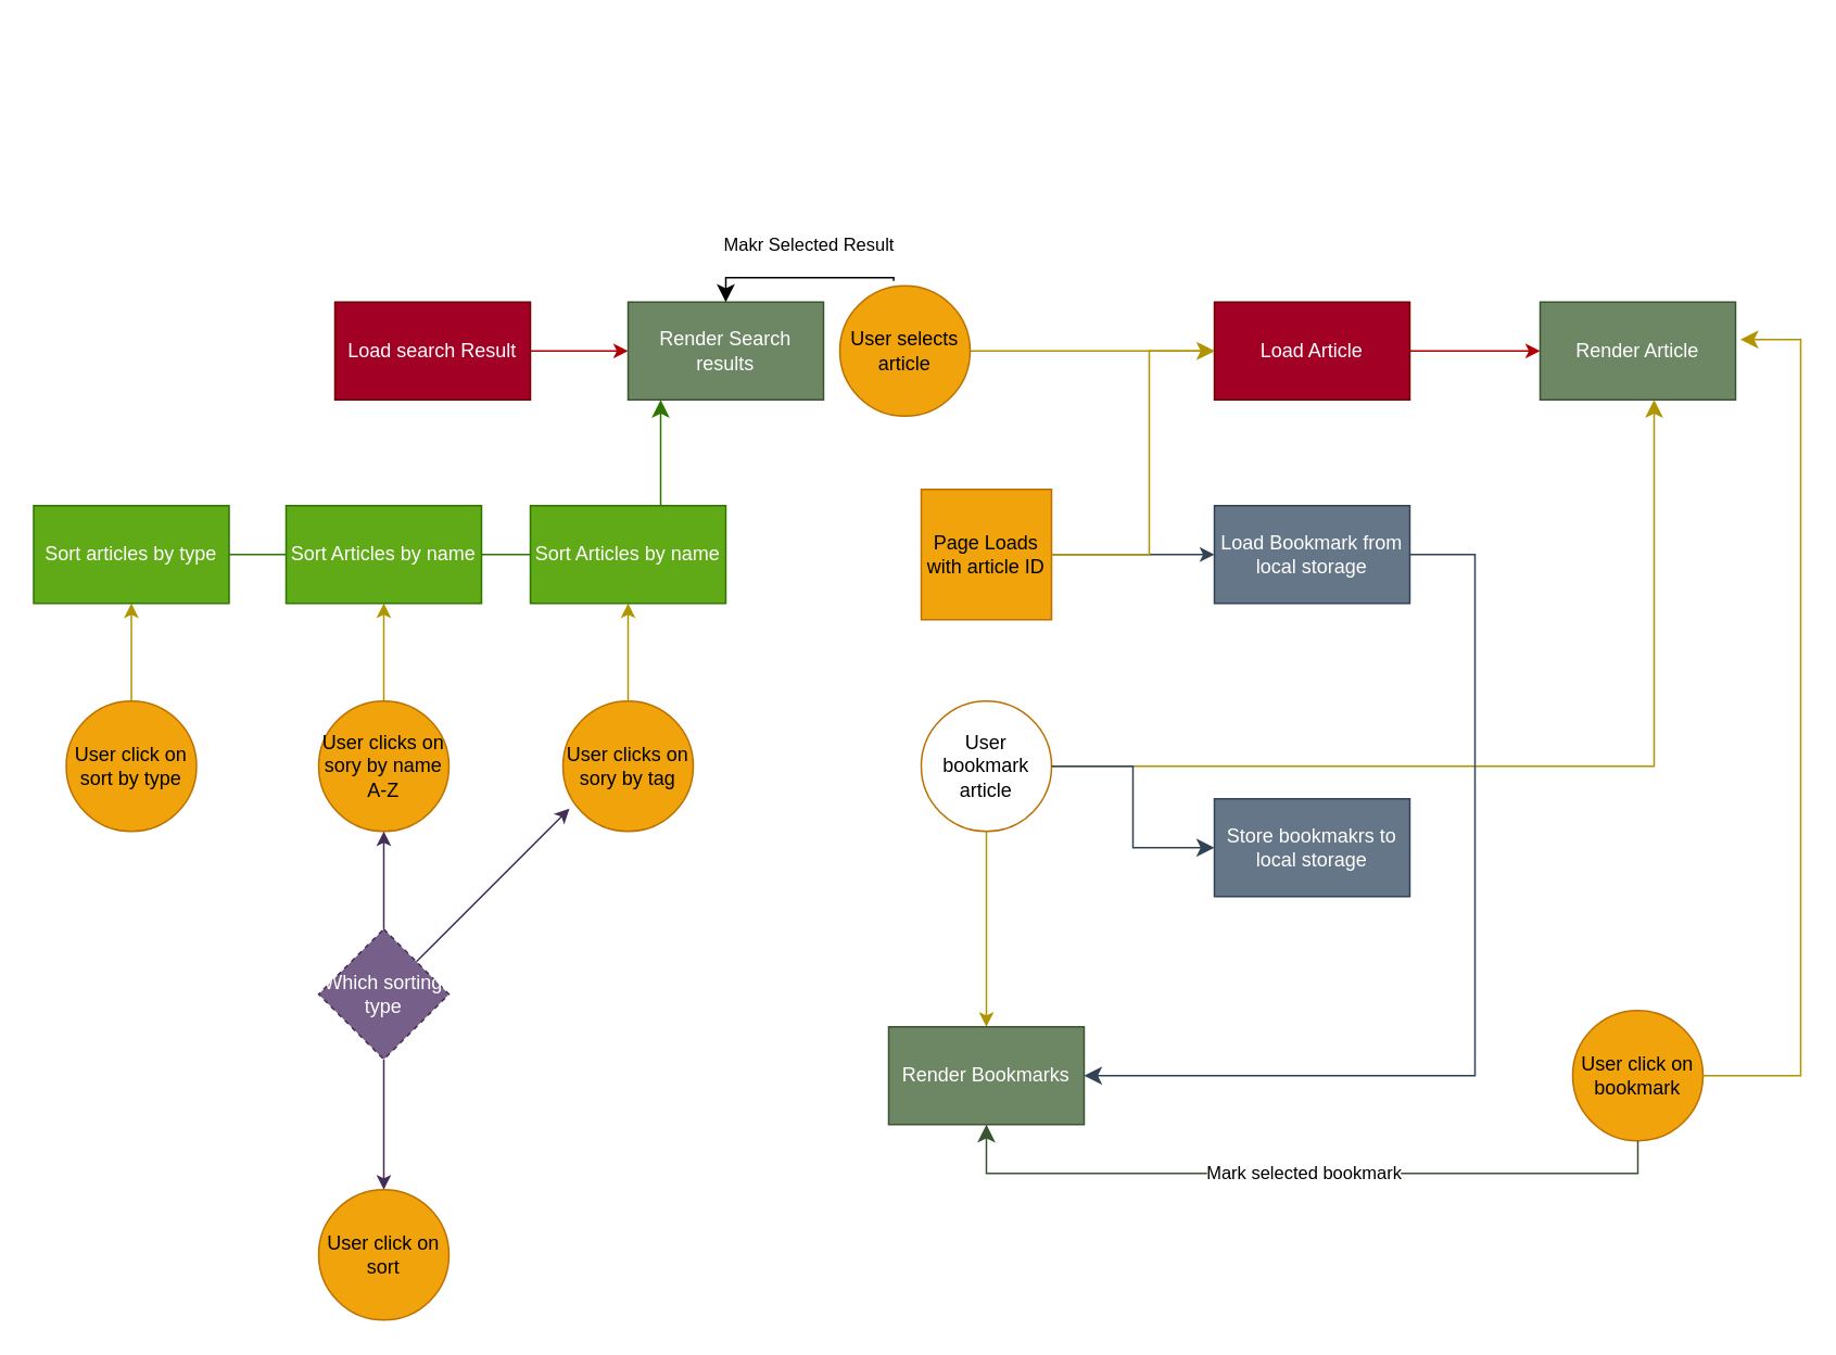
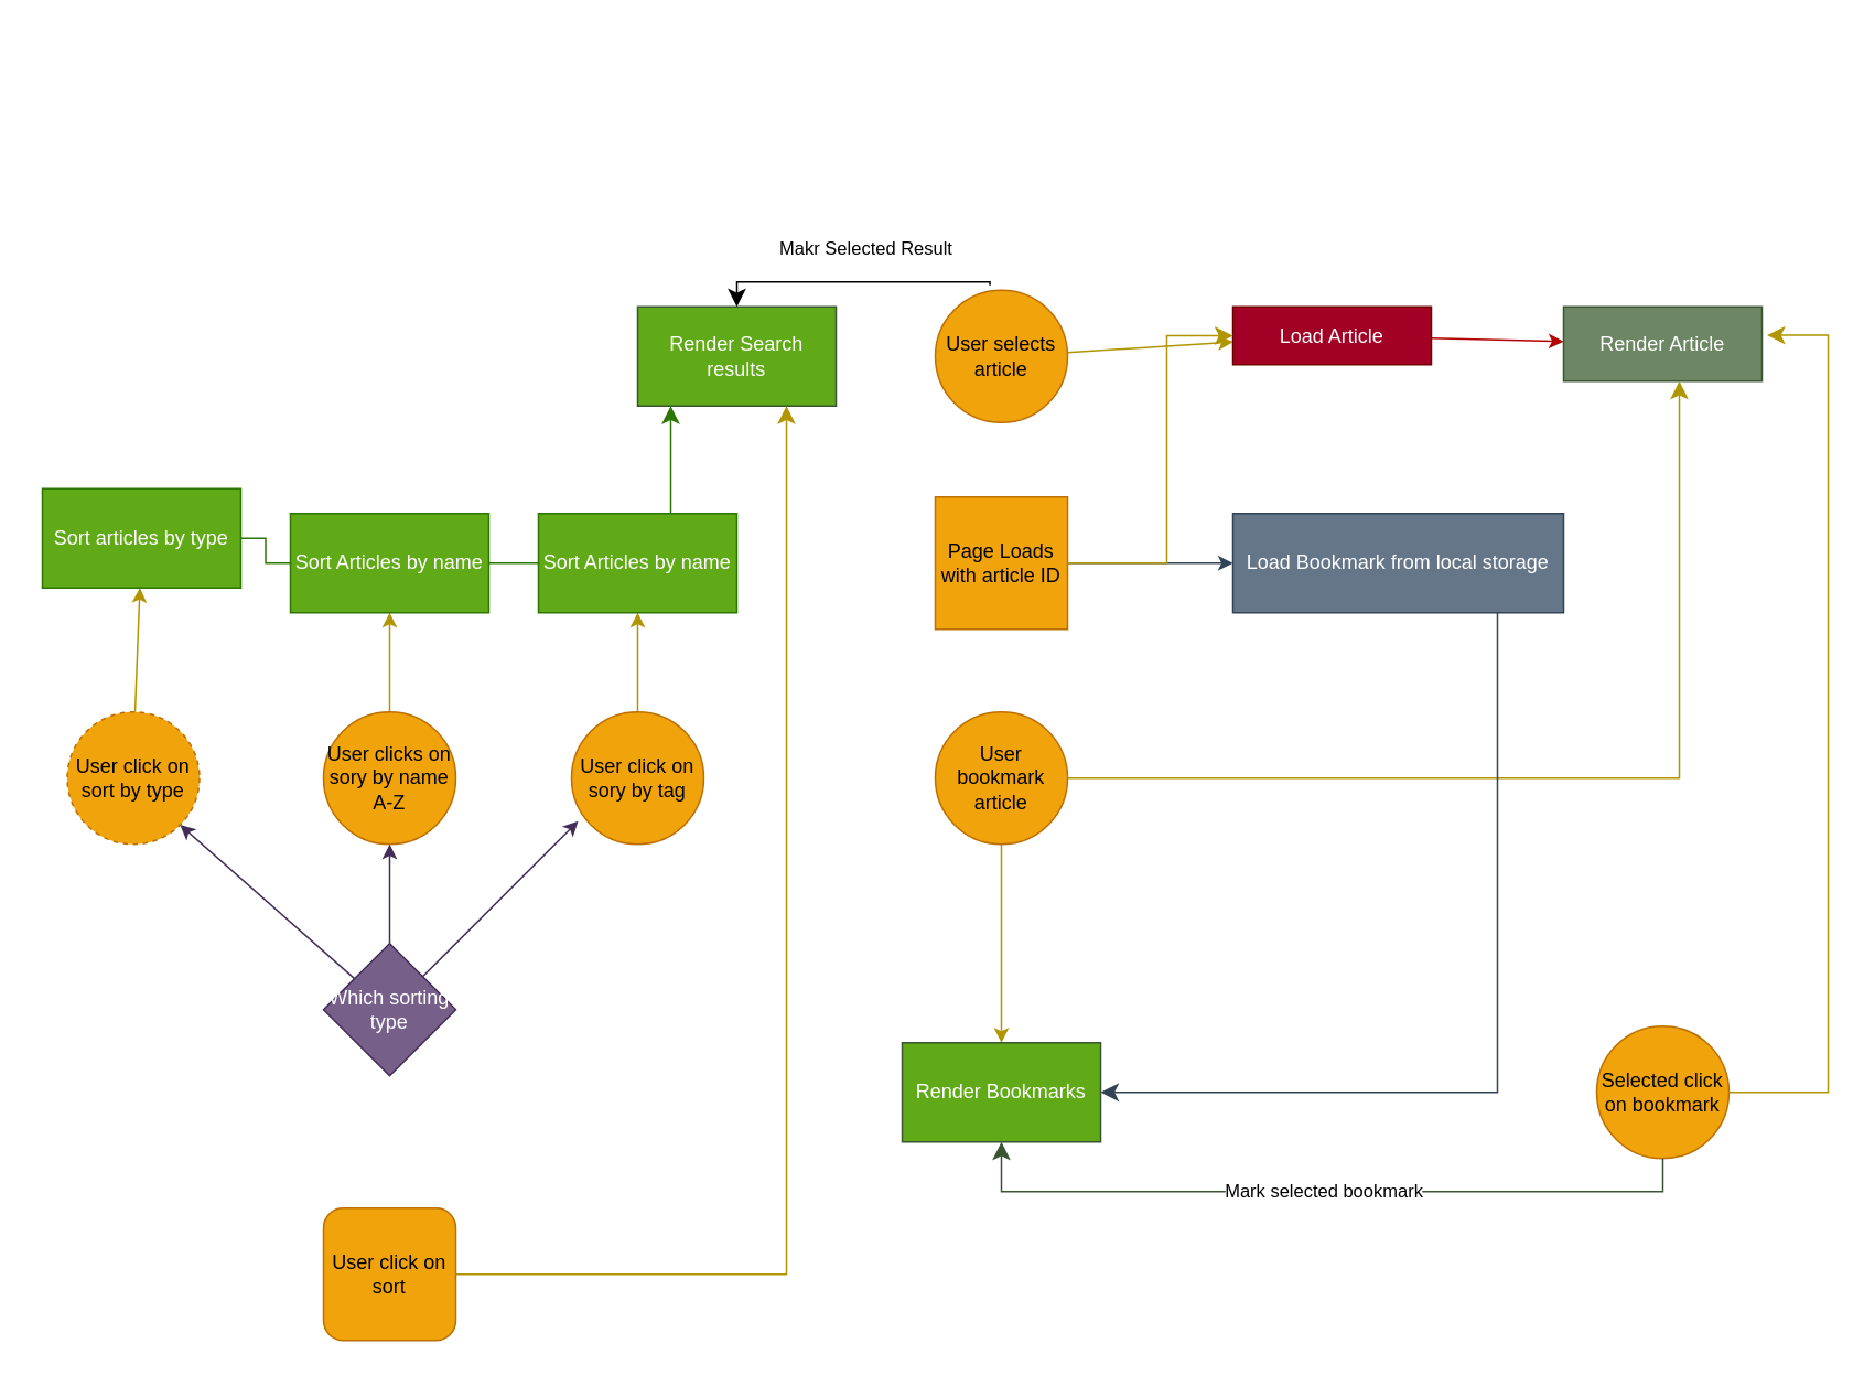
- <mxCell id="3" value="Load search Result" style="rounded=0;whiteSpace=wrap;html=1;fillColor=#a20025;fontColor=#ffffff;strokeColor=#6F0000;" vertex="1" parent="1"><mxGeometry x="205" y="185" width="120" height="60" as="geometry" /></mxCell>
- <mxCell id="2" style="edgeStyle=none;html=1;fillColor=#e51400;strokeColor=#B20000;" edge="1" parent="1" source="3" target="4"><mxGeometry relative="1" as="geometry" /></mxCell>
- <mxCell id="4" value="Render Search results" style="rounded=0;whiteSpace=wrap;html=1;fillColor=#6d8764;fontColor=#ffffff;strokeColor=#3A5431;" vertex="1" parent="1"><mxGeometry x="385" y="185" width="120" height="60" as="geometry" /></mxCell>
+ <mxCell id="4" value="Render Search results" style="rounded=0;whiteSpace=wrap;html=1;fillColor=#60a917;fontColor=#ffffff;strokeColor=#3A5431;" vertex="1" parent="1"><mxGeometry x="385" y="185" width="120" height="60" as="geometry" /></mxCell>
- <mxCell id="6" value="User selects article" style="ellipse;whiteSpace=wrap;html=1;fillColor=#f0a30a;strokeColor=#BD7000;fontColor=#000000;rounded=0;" vertex="1" parent="1"><mxGeometry x="515" y="175" width="80" height="80" as="geometry" /></mxCell>
+ <mxCell id="6" value="User selects article" style="ellipse;whiteSpace=wrap;html=1;fillColor=#f0a30a;strokeColor=#BD7000;fontColor=#000000;rounded=0;" vertex="1" parent="1"><mxGeometry x="565" y="175" width="80" height="80" as="geometry" /></mxCell>
- <mxCell id="8" value="Load Article" style="whiteSpace=wrap;html=1;fillColor=#a20025;strokeColor=#6F0000;fontColor=#ffffff;rounded=0;" vertex="1" parent="1"><mxGeometry x="745" y="185" width="120" height="60" as="geometry" /></mxCell>
+ <mxCell id="8" value="Load Article" style="whiteSpace=wrap;html=1;fillColor=#a20025;strokeColor=#6F0000;fontColor=#ffffff;rounded=0;" vertex="1" parent="1"><mxGeometry x="745" y="185" width="120" height="35" as="geometry" /></mxCell>
- <mxCell id="31" value="Render Article" style="whiteSpace=wrap;html=1;fillColor=#6d8764;strokeColor=#3A5431;fontColor=#ffffff;rounded=0;" vertex="1" parent="1"><mxGeometry x="945" y="185" width="120" height="60" as="geometry" /></mxCell>
+ <mxCell id="31" value="Render Article" style="whiteSpace=wrap;html=1;fillColor=#6d8764;strokeColor=#3A5431;fontColor=#ffffff;rounded=0;" vertex="1" parent="1"><mxGeometry x="945" y="185" width="120" height="45" as="geometry" /></mxCell>
- <mxCell id="12" value="Sort articles by type" style="whiteSpace=wrap;html=1;fillColor=#60a917;strokeColor=#2D7600;fontColor=#ffffff;rounded=0;" vertex="1" parent="1"><mxGeometry x="20" y="310" width="120" height="60" as="geometry" /></mxCell>
+ <mxCell id="12" value="Sort articles by type" style="whiteSpace=wrap;html=1;fillColor=#60a917;strokeColor=#2D7600;fontColor=#ffffff;rounded=0;" vertex="1" parent="1"><mxGeometry x="25" y="295" width="120" height="60" as="geometry" /></mxCell>
- <mxCell id="32" value="Load Bookmark from local storage" style="rounded=0;whiteSpace=wrap;html=1;fillColor=#647687;fontColor=#ffffff;strokeColor=#314354;" vertex="1" parent="1"><mxGeometry x="745" y="310" width="120" height="60" as="geometry" /></mxCell>
+ <mxCell id="32" value="Load Bookmark from local storage" style="rounded=0;whiteSpace=wrap;html=1;fillColor=#647687;fontColor=#ffffff;strokeColor=#314354;" vertex="1" parent="1"><mxGeometry x="745" y="310" width="200" height="60" as="geometry" /></mxCell>
- <mxCell id="11" value="User click on sort by type" style="ellipse;whiteSpace=wrap;html=1;fillColor=#f0a30a;strokeColor=#BD7000;fontColor=#000000;rounded=0;" vertex="1" parent="1"><mxGeometry x="40" y="430" width="80" height="80" as="geometry" /></mxCell>
+ <mxCell id="11" value="User click on sort by type" style="ellipse;whiteSpace=wrap;html=1;fillColor=#f0a30a;strokeColor=#BD7000;fontColor=#000000;rounded=0;dashed=1;" vertex="1" parent="1"><mxGeometry x="40" y="430" width="80" height="80" as="geometry" /></mxCell>
- <mxCell id="18" value="User clicks on sory by tag" style="ellipse;whiteSpace=wrap;html=1;fillColor=#f0a30a;strokeColor=#BD7000;fontColor=#000000;rounded=0;" vertex="1" parent="1"><mxGeometry x="345" y="430" width="80" height="80" as="geometry" /></mxCell>
+ <mxCell id="18" value="User click on sory by tag" style="ellipse;whiteSpace=wrap;html=1;fillColor=#f0a30a;strokeColor=#BD7000;fontColor=#000000;rounded=0;" vertex="1" parent="1"><mxGeometry x="345" y="430" width="80" height="80" as="geometry" /></mxCell>
- <mxCell id="34" value="User bookmark article" style="ellipse;whiteSpace=wrap;html=1;fillColor=#ffffff;strokeColor=#BD7000;fontColor=#000000;rounded=0;" vertex="1" parent="1"><mxGeometry x="565" y="430" width="80" height="80" as="geometry" /></mxCell>
+ <mxCell id="34" value="User bookmark article" style="ellipse;whiteSpace=wrap;html=1;fillColor=#f0a30a;strokeColor=#BD7000;fontColor=#000000;rounded=0;" vertex="1" parent="1"><mxGeometry x="565" y="430" width="80" height="80" as="geometry" /></mxCell>
- <mxCell id="39" value="" style="edgeStyle=elbowEdgeStyle;elbow=horizontal;endArrow=classic;html=1;curved=0;rounded=0;endSize=8;startSize=8;fillColor=#647687;strokeColor=#314354;" edge="1" parent="1" source="34" target="36"><mxGeometry width="50" height="50" relative="1" as="geometry"><mxPoint x="475" y="470" as="sourcePoint" /><mxPoint x="525" y="420" as="targetPoint" /></mxGeometry></mxCell>
- <mxCell id="36" value="Store bookmakrs to local storage" style="whiteSpace=wrap;html=1;fillColor=#647687;strokeColor=#314354;fontColor=#ffffff;rounded=0;" vertex="1" parent="1"><mxGeometry x="745" y="490" width="120" height="60" as="geometry" /></mxCell>
+ <mxCell id="22" style="edgeStyle=none;html=1;entryX=1;entryY=1;entryDx=0;entryDy=0;fillColor=#76608a;strokeColor=#432D57;" edge="1" parent="1" source="24" target="11"><mxGeometry relative="1" as="geometry" /></mxCell>
- <mxCell id="24" value="Which sorting type" style="rhombus;whiteSpace=wrap;html=1;fillColor=#76608a;fontColor=#ffffff;strokeColor=#432D57;dashed=1;" vertex="1" parent="1"><mxGeometry x="195" y="570" width="80" height="80" as="geometry" /></mxCell>
+ <mxCell id="24" value="Which sorting type" style="rhombus;whiteSpace=wrap;html=1;fillColor=#76608a;fontColor=#ffffff;strokeColor=#432D57;" vertex="1" parent="1"><mxGeometry x="195" y="570" width="80" height="80" as="geometry" /></mxCell>
+ <mxCell id="26" value="" style="edgeStyle=elbowEdgeStyle;elbow=horizontal;endArrow=classic;html=1;curved=0;rounded=0;endSize=8;startSize=8;exitX=1;exitY=0.5;exitDx=0;exitDy=0;fillColor=#e3c800;strokeColor=#B09500;" edge="1" parent="1" source="25" target="4"><mxGeometry width="50" height="50" relative="1" as="geometry"><mxPoint x="395" y="770" as="sourcePoint" /><mxPoint x="445" y="720" as="targetPoint" /><Array as="points"><mxPoint x="475" y="420" /></Array></mxGeometry></mxCell>
- <mxCell id="37" value="Render Bookmarks&lt;br&gt;" style="whiteSpace=wrap;html=1;fillColor=#6d8764;strokeColor=#3A5431;fontColor=#ffffff;rounded=0;" vertex="1" parent="1"><mxGeometry x="545" y="630" width="120" height="60" as="geometry" /></mxCell>
+ <mxCell id="37" value="Render Bookmarks&lt;br&gt;" style="whiteSpace=wrap;html=1;fillColor=#60a917;strokeColor=#3A5431;fontColor=#ffffff;rounded=0;" vertex="1" parent="1"><mxGeometry x="545" y="630" width="120" height="60" as="geometry" /></mxCell>
- <mxCell id="38" value="User click on bookmark" style="ellipse;whiteSpace=wrap;html=1;fillColor=#f0a30a;strokeColor=#BD7000;fontColor=#000000;rounded=0;" vertex="1" parent="1"><mxGeometry x="965" y="620" width="80" height="80" as="geometry" /></mxCell>
+ <mxCell id="38" value="Selected click on bookmark" style="ellipse;whiteSpace=wrap;html=1;fillColor=#f0a30a;strokeColor=#BD7000;fontColor=#000000;rounded=0;" vertex="1" parent="1"><mxGeometry x="965" y="620" width="80" height="80" as="geometry" /></mxCell>
- <mxCell id="23" value="" style="edgeStyle=none;html=1;fillColor=#76608a;strokeColor=#432D57;" edge="1" parent="1" source="24" target="25"><mxGeometry relative="1" as="geometry" /></mxCell>
- <mxCell id="25" value="User click on sort" style="ellipse;whiteSpace=wrap;html=1;fillColor=#f0a30a;strokeColor=#BD7000;fontColor=#000000;" vertex="1" parent="1"><mxGeometry x="195" y="730" width="80" height="80" as="geometry" /></mxCell>
+ <mxCell id="25" value="User click on sort" style="whiteSpace=wrap;html=1;fillColor=#f0a30a;strokeColor=#BD7000;fontColor=#000000;rounded=1;" vertex="1" parent="1"><mxGeometry x="195" y="730" width="80" height="80" as="geometry" /></mxCell>
